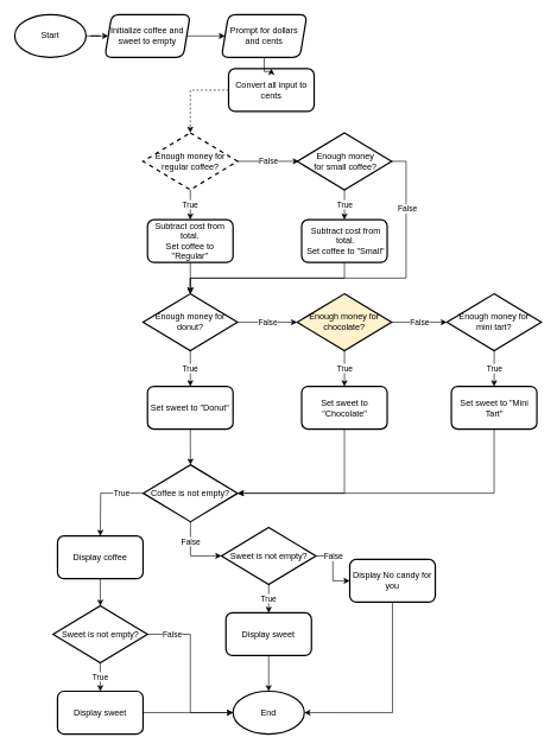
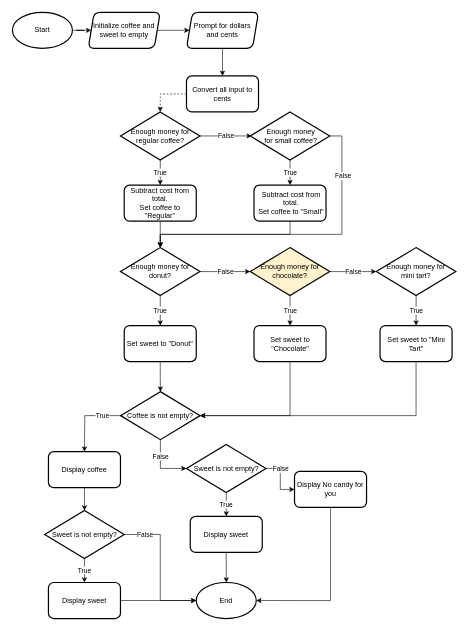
- <mxCell id="16" value="Convert all input to cents" style="whiteSpace=wrap;html=1;strokeWidth=2;rounded=1;" parent="1" vertex="1"><mxGeometry x="320" y="96" width="120" height="60" as="geometry" /></mxCell>
+ <mxCell id="16" value="Convert all input to cents" style="whiteSpace=wrap;html=1;strokeWidth=2;rounded=1;" parent="1" vertex="1"><mxGeometry x="310" y="126" width="120" height="60" as="geometry" /></mxCell>
- <mxCell id="6" value="&lt;p style=&quot;line-height: 120%&quot;&gt;Enough money for regular coffee?&lt;/p&gt;" style="rhombus;whiteSpace=wrap;html=1;spacingLeft=4;spacingRight=4;strokeWidth=2;rounded=0;dashed=1;" parent="1" vertex="1"><mxGeometry x="200" y="186" width="132.5" height="80" as="geometry" /></mxCell>
+ <mxCell id="6" value="&lt;p style=&quot;line-height: 120%&quot;&gt;Enough money for regular coffee?&lt;/p&gt;" style="rhombus;whiteSpace=wrap;html=1;spacingLeft=4;spacingRight=4;strokeWidth=2;rounded=0;" parent="1" vertex="1"><mxGeometry x="200" y="186" width="132.5" height="80" as="geometry" /></mxCell>
